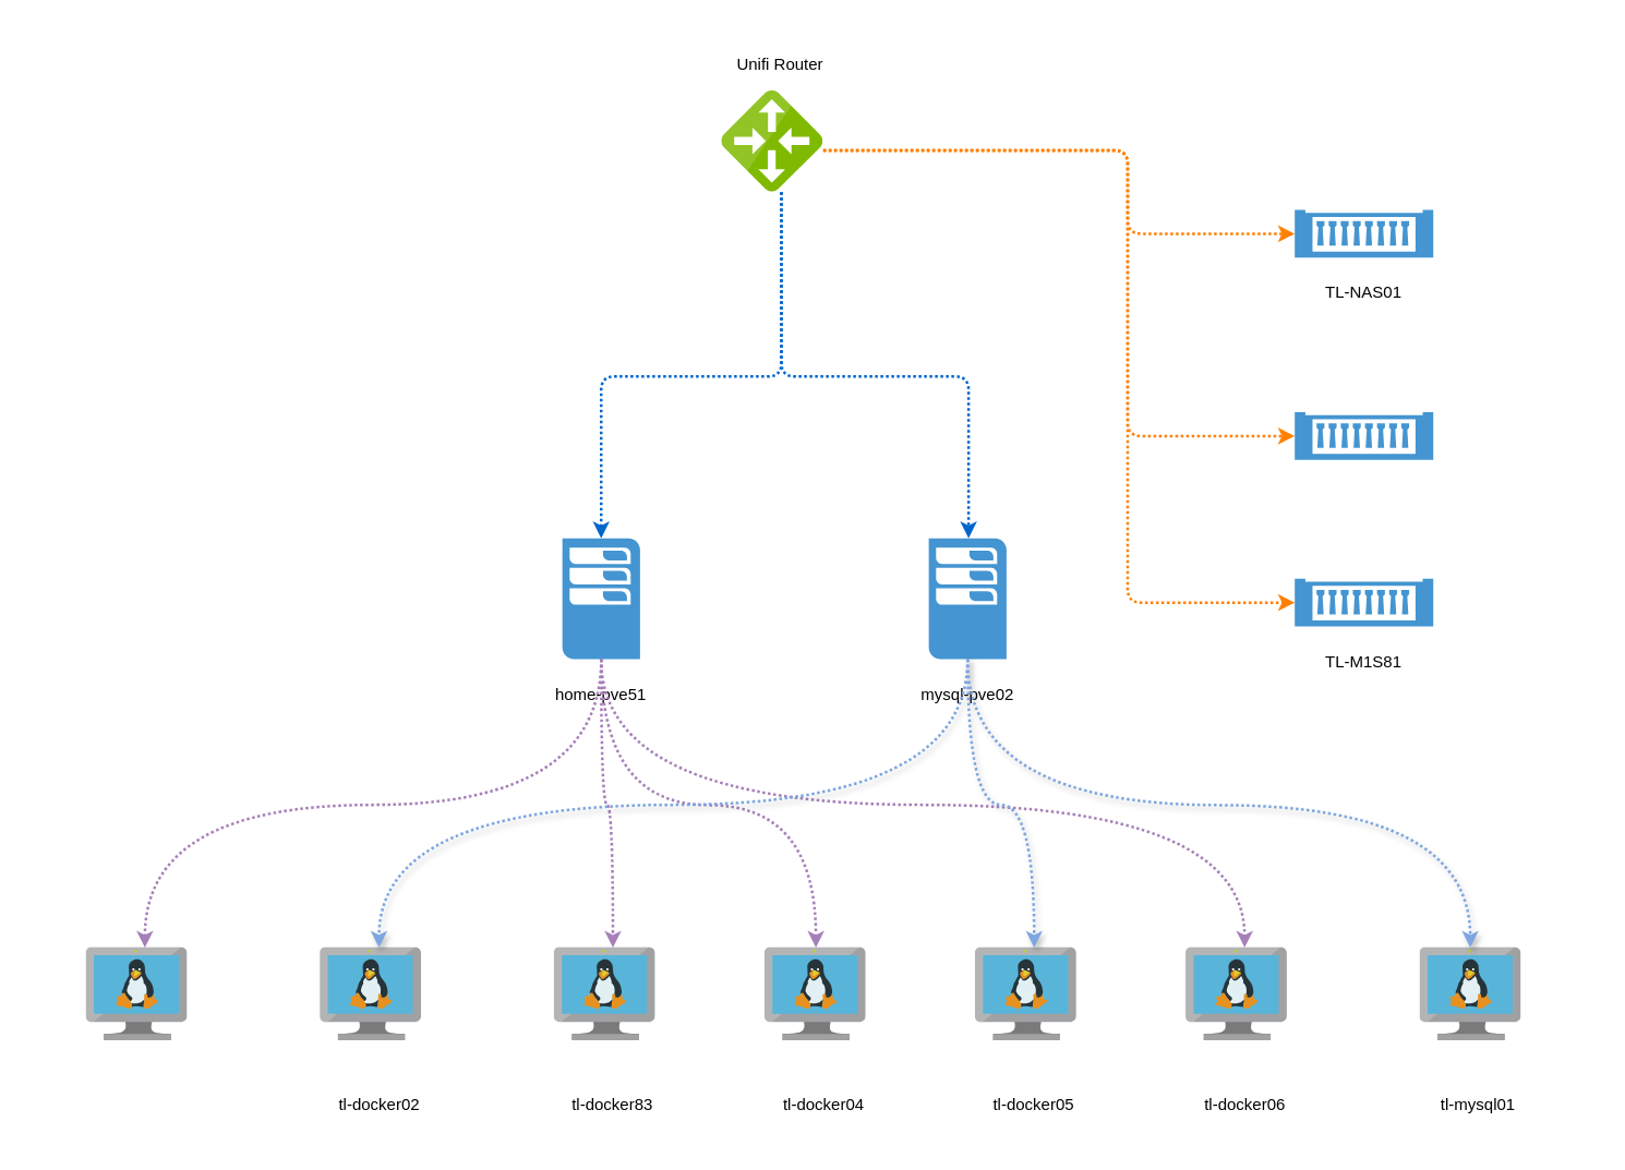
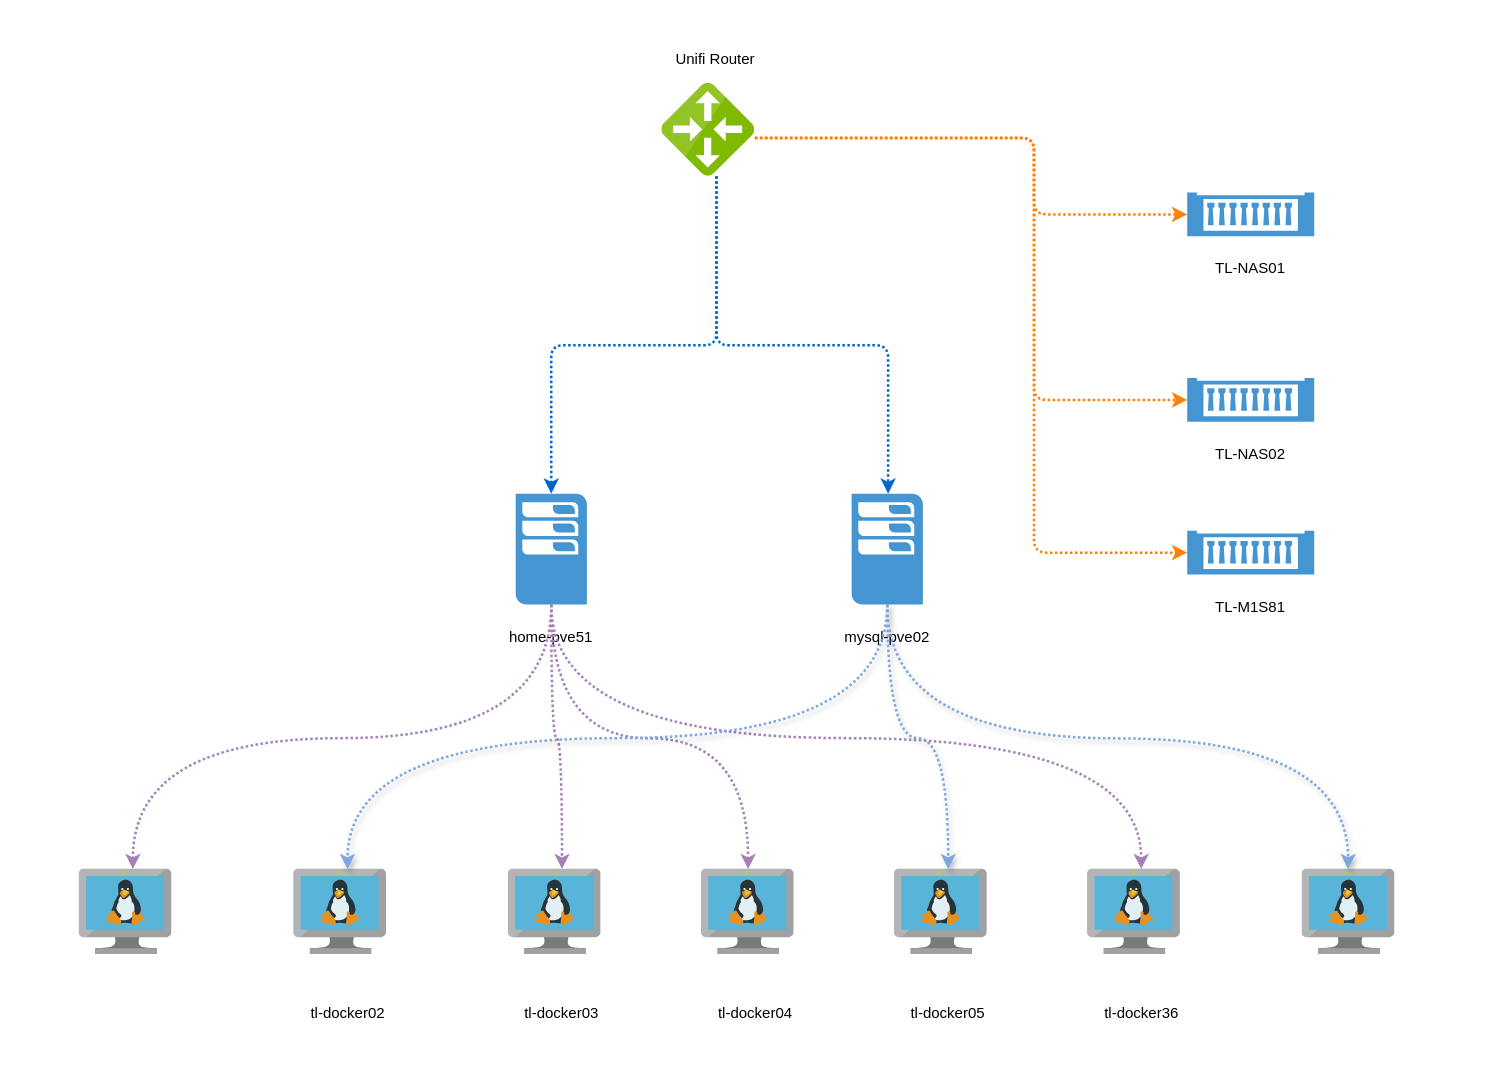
+ <mxCell id="35" value="TL-NAS02" style="text;html=1;align=center;verticalAlign=middle;whiteSpace=wrap;rounded=0;movable=1;resizable=1;rotatable=1;deletable=1;editable=1;locked=0;connectable=1;" parent="33" vertex="1"><mxGeometry y="34.921" width="171.642" height="52.381" as="geometry" /></mxCell>
- <mxCell id="17" value="tl-docker83" style="text;html=1;align=center;verticalAlign=middle;whiteSpace=wrap;rounded=0;movable=1;resizable=1;rotatable=1;deletable=1;editable=1;locked=0;connectable=1;" parent="15" vertex="1"><mxGeometry y="89.048" width="171.642" height="52.381" as="geometry" /></mxCell>
+ <mxCell id="17" value="tl-docker03" style="text;html=1;align=center;verticalAlign=middle;whiteSpace=wrap;rounded=0;movable=1;resizable=1;rotatable=1;deletable=1;editable=1;locked=0;connectable=1;" parent="15" vertex="1"><mxGeometry y="89.048" width="171.642" height="52.381" as="geometry" /></mxCell>
- <mxCell id="26" value="tl-docker06" style="text;html=1;align=center;verticalAlign=middle;whiteSpace=wrap;rounded=0;movable=1;resizable=1;rotatable=1;deletable=1;editable=1;locked=0;connectable=1;" parent="24" vertex="1"><mxGeometry y="89.048" width="171.642" height="52.381" as="geometry" /></mxCell>
+ <mxCell id="26" value="tl-docker36" style="text;html=1;align=center;verticalAlign=middle;whiteSpace=wrap;rounded=0;movable=1;resizable=1;rotatable=1;deletable=1;editable=1;locked=0;connectable=1;" parent="24" vertex="1"><mxGeometry y="89.048" width="171.642" height="52.381" as="geometry" /></mxCell>
- <mxCell id="29" value="tl-mysql01" style="text;html=1;align=center;verticalAlign=middle;whiteSpace=wrap;rounded=0;movable=1;resizable=1;rotatable=1;deletable=1;editable=1;locked=0;connectable=1;" parent="27" vertex="1"><mxGeometry y="89.048" width="171.642" height="52.381" as="geometry" /></mxCell>
